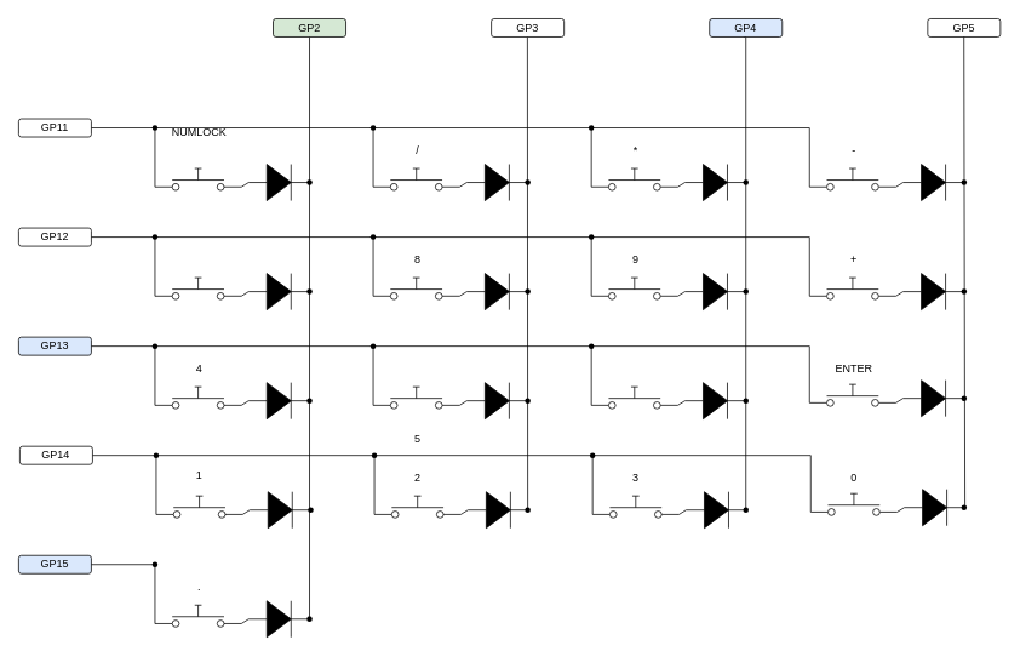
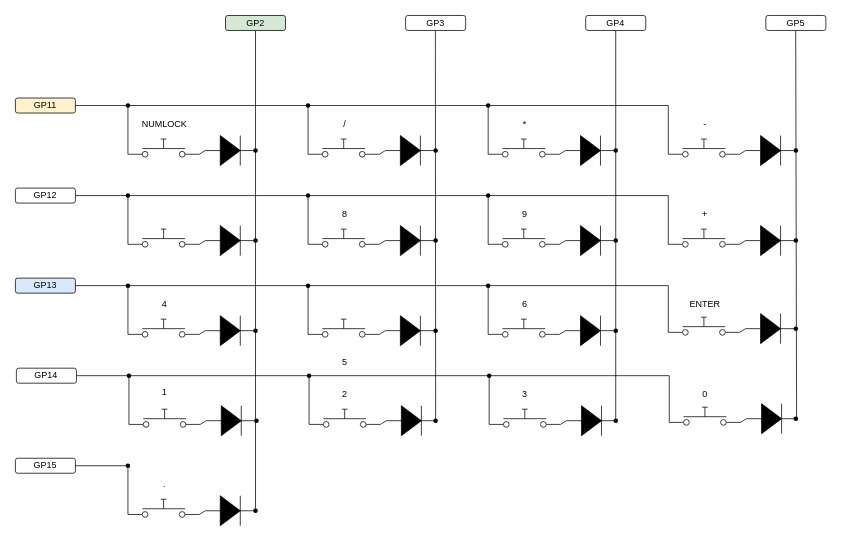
- <mxCell id="59" value="GP4" style="rounded=1;whiteSpace=wrap;html=1;fillColor=#dae8fc;" parent="1" vertex="1"><mxGeometry x="780" y="20" width="80" height="20" as="geometry" /></mxCell>
+ <mxCell id="59" value="GP4" style="rounded=1;whiteSpace=wrap;html=1;" parent="1" vertex="1"><mxGeometry x="780" y="20" width="80" height="20" as="geometry" /></mxCell>
- <mxCell id="53" value="GP11" style="rounded=1;whiteSpace=wrap;html=1;" parent="1" vertex="1"><mxGeometry x="20" y="130" width="80" height="20" as="geometry" /></mxCell>
+ <mxCell id="53" value="GP11" style="rounded=1;whiteSpace=wrap;html=1;fillColor=#fff2cc;" parent="1" vertex="1"><mxGeometry x="20" y="130" width="80" height="20" as="geometry" /></mxCell>
- <mxCell id="134" value="&lt;div&gt;NUMLOCK&lt;/div&gt;" style="text;html=1;strokeColor=none;fillColor=none;align=center;verticalAlign=middle;whiteSpace=wrap;rounded=0;" vertex="1" parent="1"><mxGeometry x="188.83" y="130" width="60" height="30" as="geometry" /></mxCell>
+ <mxCell id="134" value="&lt;div&gt;NUMLOCK&lt;/div&gt;" style="text;html=1;strokeColor=none;fillColor=none;align=center;verticalAlign=middle;whiteSpace=wrap;rounded=0;" vertex="1" parent="1"><mxGeometry x="188.83" y="150" width="60" height="30" as="geometry" /></mxCell>
+ <mxCell id="143" value="6" style="text;html=1;strokeColor=none;fillColor=none;align=center;verticalAlign=middle;whiteSpace=wrap;rounded=0;" vertex="1" parent="1"><mxGeometry x="668.83" y="390" width="60" height="30" as="geometry" /></mxCell>
- <mxCell id="130" value="GP15" style="rounded=1;whiteSpace=wrap;html=1;fillColor=#dae8fc;" vertex="1" parent="1"><mxGeometry x="20" y="610" width="80" height="20" as="geometry" /></mxCell>
+ <mxCell id="130" value="GP15" style="rounded=1;whiteSpace=wrap;html=1;" vertex="1" parent="1"><mxGeometry x="20" y="610" width="80" height="20" as="geometry" /></mxCell>
